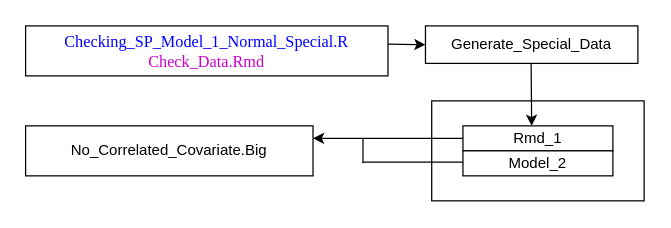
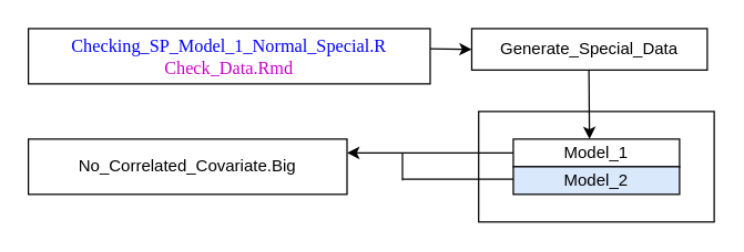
- <mxCell id="4" value="Rmd_1" style="rounded=0;whiteSpace=wrap;html=1;" parent="1" vertex="1"><mxGeometry x="370" y="100" width="120" height="20" as="geometry" /></mxCell>
+ <mxCell id="4" value="Model_1" style="rounded=0;whiteSpace=wrap;html=1;" parent="1" vertex="1"><mxGeometry x="370" y="100" width="120" height="20" as="geometry" /></mxCell>
- <mxCell id="5" value="Model_2" style="rounded=0;whiteSpace=wrap;html=1;" parent="1" vertex="1"><mxGeometry x="370" y="120" width="120" height="20" as="geometry" /></mxCell>
+ <mxCell id="5" value="Model_2" style="rounded=0;whiteSpace=wrap;html=1;fillColor=#dae8fc;" parent="1" vertex="1"><mxGeometry x="370" y="120" width="120" height="20" as="geometry" /></mxCell>
